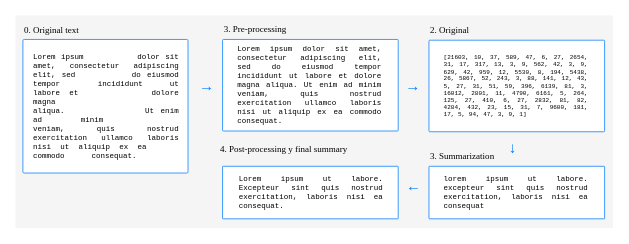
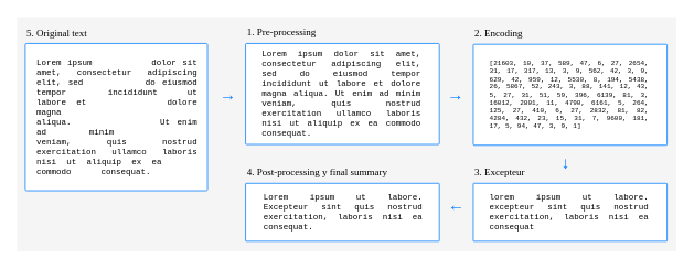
- <mxCell id="3" value="&lt;div align=&quot;left&quot;&gt;0. Original text&lt;br&gt;&lt;/div&gt;" style="text;html=1;strokeColor=none;fillColor=none;align=left;verticalAlign=middle;whiteSpace=wrap;rounded=0;fontSize=12;fontFamily=Ubuntu;fontSource=https%3A%2F%2Ffonts.googleapis.com%2Fcss%3Ffamily%3DUbuntu;" vertex="1" parent="1"><mxGeometry x="29.75" y="30" width="110" height="20" as="geometry" /></mxCell>
+ <mxCell id="3" value="&lt;div align=&quot;left&quot;&gt;5. Original text&lt;br&gt;&lt;/div&gt;" style="text;html=1;strokeColor=none;fillColor=none;align=left;verticalAlign=middle;whiteSpace=wrap;rounded=0;fontSize=12;fontFamily=Ubuntu;fontSource=https%3A%2F%2Ffonts.googleapis.com%2Fcss%3Ffamily%3DUbuntu;" vertex="1" parent="1"><mxGeometry x="29.75" y="30" width="110" height="20" as="geometry" /></mxCell>
- <mxCell id="4" value="3. Pre-processing" style="text;html=1;strokeColor=none;fillColor=none;align=left;verticalAlign=middle;whiteSpace=wrap;rounded=0;fontSize=12;fontFamily=Ubuntu;fontSource=https%3A%2F%2Ffonts.googleapis.com%2Fcss%3Ffamily%3DUbuntu;" vertex="1" parent="1"><mxGeometry x="296" y="29.01" width="100" height="20" as="geometry" /></mxCell>
+ <mxCell id="4" value="1. Pre-processing" style="text;html=1;strokeColor=none;fillColor=none;align=left;verticalAlign=middle;whiteSpace=wrap;rounded=0;fontSize=12;fontFamily=Ubuntu;fontSource=https%3A%2F%2Ffonts.googleapis.com%2Fcss%3Ffamily%3DUbuntu;" vertex="1" parent="1"><mxGeometry x="296" y="29.01" width="100" height="20" as="geometry" /></mxCell>
- <mxCell id="8" value="2. Original" style="text;html=1;strokeColor=none;fillColor=none;align=left;verticalAlign=middle;whiteSpace=wrap;rounded=0;fontSize=12;fontFamily=Ubuntu;fontSource=https%3A%2F%2Ffonts.googleapis.com%2Fcss%3Ffamily%3DUbuntu;" vertex="1" parent="1"><mxGeometry x="571" y="30" width="100" height="20" as="geometry" /></mxCell>
+ <mxCell id="8" value="2. Encoding" style="text;html=1;strokeColor=none;fillColor=none;align=left;verticalAlign=middle;whiteSpace=wrap;rounded=0;fontSize=12;fontFamily=Ubuntu;fontSource=https%3A%2F%2Ffonts.googleapis.com%2Fcss%3Ffamily%3DUbuntu;" vertex="1" parent="1"><mxGeometry x="571" y="30" width="100" height="20" as="geometry" /></mxCell>
- <mxCell id="19" value="&lt;div&gt;4. Post-processing y final summary&lt;/div&gt;" style="text;html=1;strokeColor=none;fillColor=none;align=left;verticalAlign=middle;whiteSpace=wrap;rounded=0;fontSize=12;fontFamily=Ubuntu;fontSource=https%3A%2F%2Ffonts.googleapis.com%2Fcss%3Ffamily%3DUbuntu;" vertex="1" parent="1"><mxGeometry x="290.5" y="188" width="199" height="20" as="geometry" /></mxCell>
+ <mxCell id="19" value="&lt;div&gt;4. Post-processing y final summary&lt;/div&gt;" style="text;html=1;strokeColor=none;fillColor=none;align=left;verticalAlign=middle;whiteSpace=wrap;rounded=0;fontSize=12;fontFamily=Ubuntu;fontSource=https%3A%2F%2Ffonts.googleapis.com%2Fcss%3Ffamily%3DUbuntu;" vertex="1" parent="1"><mxGeometry x="295.5" y="198" width="199" height="20" as="geometry" /></mxCell>
- <mxCell id="15" value="3. Summarization" style="text;html=1;strokeColor=none;fillColor=none;align=left;verticalAlign=middle;whiteSpace=wrap;rounded=0;fontSize=12;fontFamily=Ubuntu;fontSource=https%3A%2F%2Ffonts.googleapis.com%2Fcss%3Ffamily%3DUbuntu;" vertex="1" parent="1"><mxGeometry x="571" y="198" width="199" height="20" as="geometry" /></mxCell>
+ <mxCell id="15" value="3. Excepteur" style="text;html=1;strokeColor=none;fillColor=none;align=left;verticalAlign=middle;whiteSpace=wrap;rounded=0;fontSize=12;fontFamily=Ubuntu;fontSource=https%3A%2F%2Ffonts.googleapis.com%2Fcss%3Ffamily%3DUbuntu;" vertex="1" parent="1"><mxGeometry x="571" y="198" width="199" height="20" as="geometry" /></mxCell>
